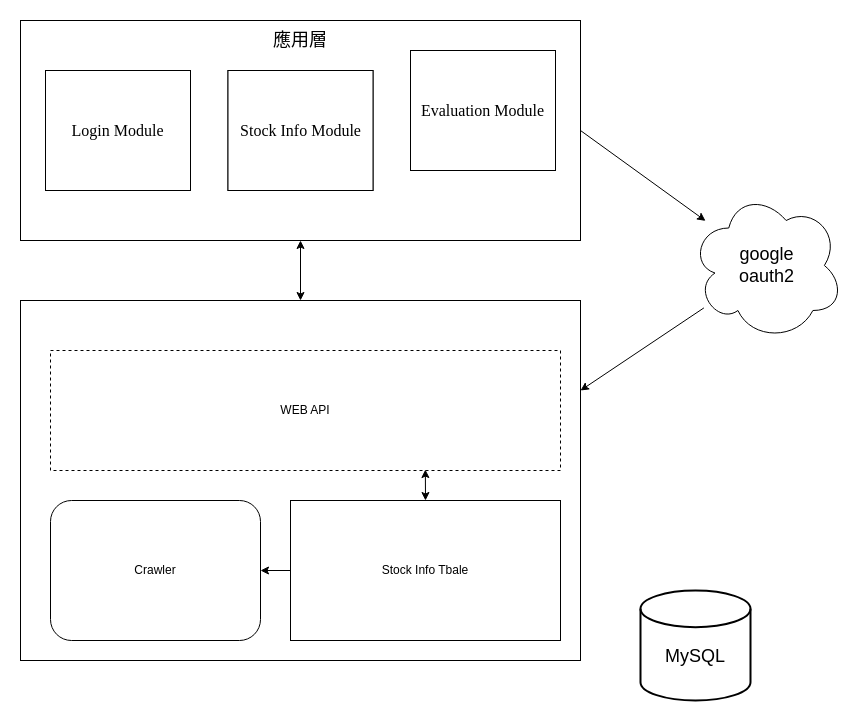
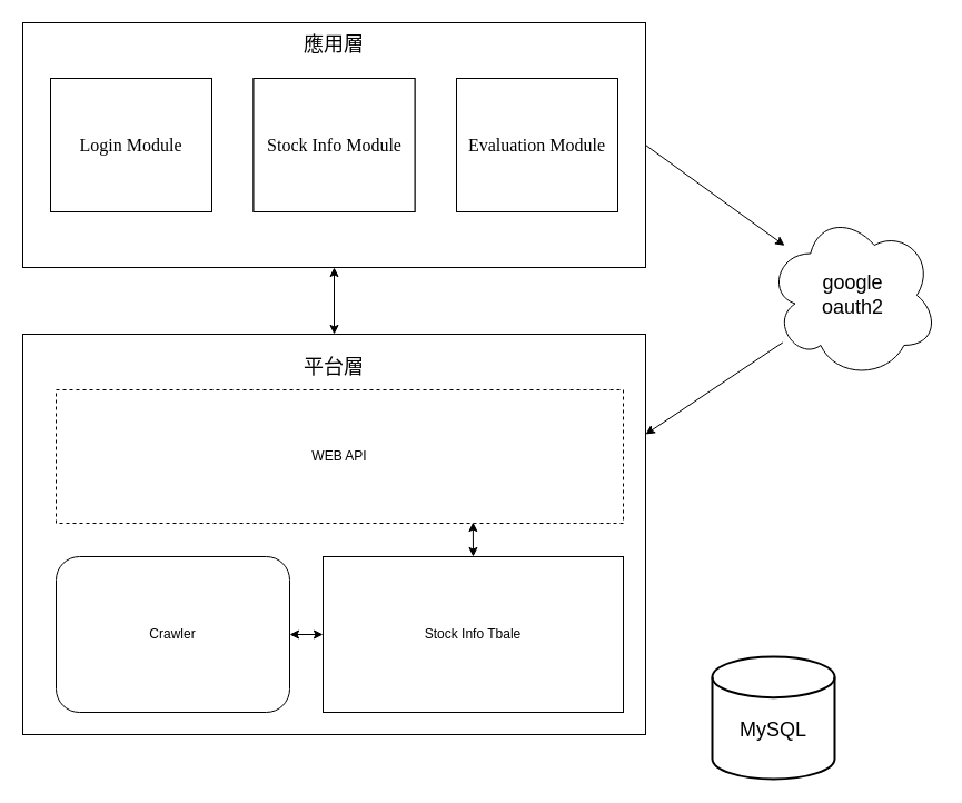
- <mxCell id="14" value="Evaluation Module" style="rounded=0;whiteSpace=wrap;html=1;fontSize=16;fontFamily=Georgia;" parent="1" vertex="1"><mxGeometry x="410" y="50" width="145" height="120" as="geometry" /></mxCell>
+ <mxCell id="14" value="Evaluation Module" style="rounded=0;whiteSpace=wrap;html=1;fontSize=16;fontFamily=Georgia;" parent="1" vertex="1"><mxGeometry x="410" y="70" width="145" height="120" as="geometry" /></mxCell>
+ <mxCell id="10" value="&lt;font style=&quot;font-size: 18px&quot;&gt;平台層&lt;/font&gt;" style="text;html=1;strokeColor=none;fillColor=none;align=center;verticalAlign=middle;whiteSpace=wrap;rounded=0;" parent="1" vertex="1"><mxGeometry x="250" y="320" width="100" height="20" as="geometry" /></mxCell>
- <mxCell id="5" style="edgeStyle=orthogonalEdgeStyle;rounded=0;orthogonalLoop=1;jettySize=auto;html=1;entryX=0;entryY=0.5;entryDx=0;entryDy=0;startArrow=classic;startFill=1;endArrow=none;" parent="1" source="6" target="7" edge="1"><mxGeometry relative="1" as="geometry" /></mxCell>
+ <mxCell id="5" style="edgeStyle=orthogonalEdgeStyle;rounded=0;orthogonalLoop=1;jettySize=auto;html=1;entryX=0;entryY=0.5;entryDx=0;entryDy=0;startArrow=classic;startFill=1;" parent="1" source="6" target="7" edge="1"><mxGeometry relative="1" as="geometry" /></mxCell>
